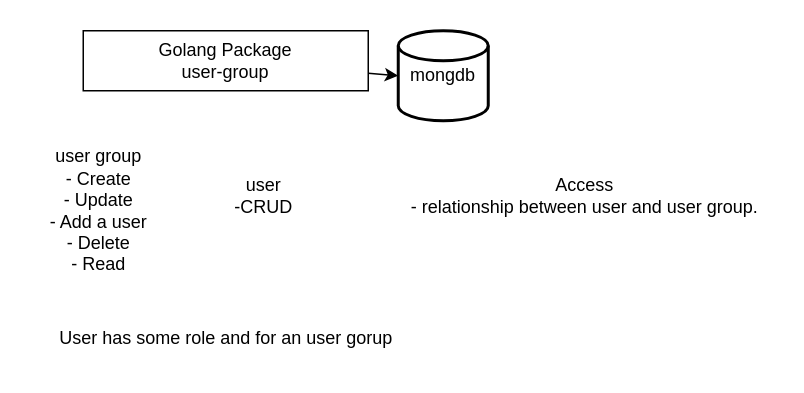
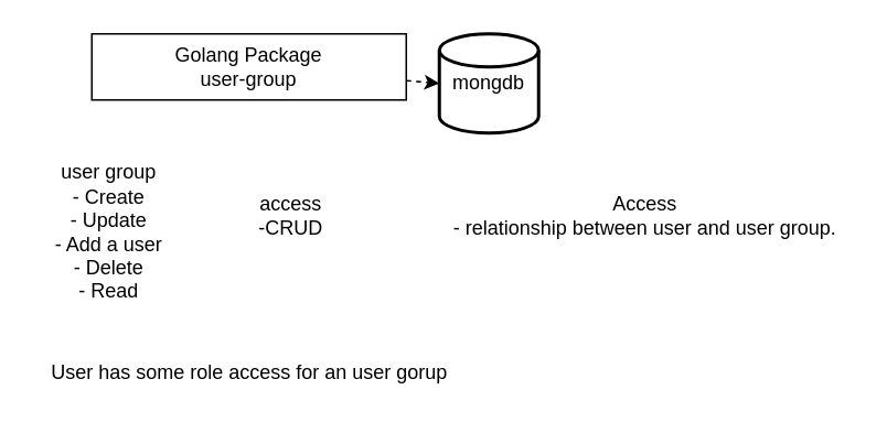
- <mxCell id="2" value="" style="edgeStyle=none;html=1;entryX=0;entryY=0.5;entryDx=0;entryDy=0;entryPerimeter=0;" parent="1" source="3" target="4" edge="1"><mxGeometry relative="1" as="geometry"><mxPoint x="255" y="50" as="targetPoint" /></mxGeometry></mxCell>
+ <mxCell id="2" value="" style="edgeStyle=none;html=1;entryX=0;entryY=0.5;entryDx=0;entryDy=0;entryPerimeter=0;dashed=1;" parent="1" source="3" target="4" edge="1"><mxGeometry relative="1" as="geometry"><mxPoint x="255" y="50" as="targetPoint" /></mxGeometry></mxCell>
- <mxCell id="6" value="user&lt;br&gt;-CRUD" style="text;html=1;align=center;verticalAlign=middle;resizable=0;points=[];autosize=1;strokeColor=none;fillColor=none;" parent="1" vertex="1"><mxGeometry x="145" y="110" width="60" height="40" as="geometry" /></mxCell>
+ <mxCell id="6" value="access&lt;br&gt;-CRUD" style="text;html=1;align=center;verticalAlign=middle;resizable=0;points=[];autosize=1;strokeColor=none;fillColor=none;" parent="1" vertex="1"><mxGeometry x="145" y="110" width="60" height="40" as="geometry" /></mxCell>
- <mxCell id="8" value="User has some role and for an user gorup&lt;br&gt;" style="text;html=1;align=center;verticalAlign=middle;resizable=0;points=[];autosize=1;strokeColor=none;fillColor=none;" vertex="1" parent="1"><mxGeometry x="20" y="210" width="260" height="30" as="geometry" /></mxCell>
+ <mxCell id="8" value="User has some role access for an user gorup&lt;br&gt;" style="text;html=1;align=center;verticalAlign=middle;resizable=0;points=[];autosize=1;strokeColor=none;fillColor=none;" vertex="1" parent="1"><mxGeometry x="20" y="210" width="260" height="30" as="geometry" /></mxCell>
